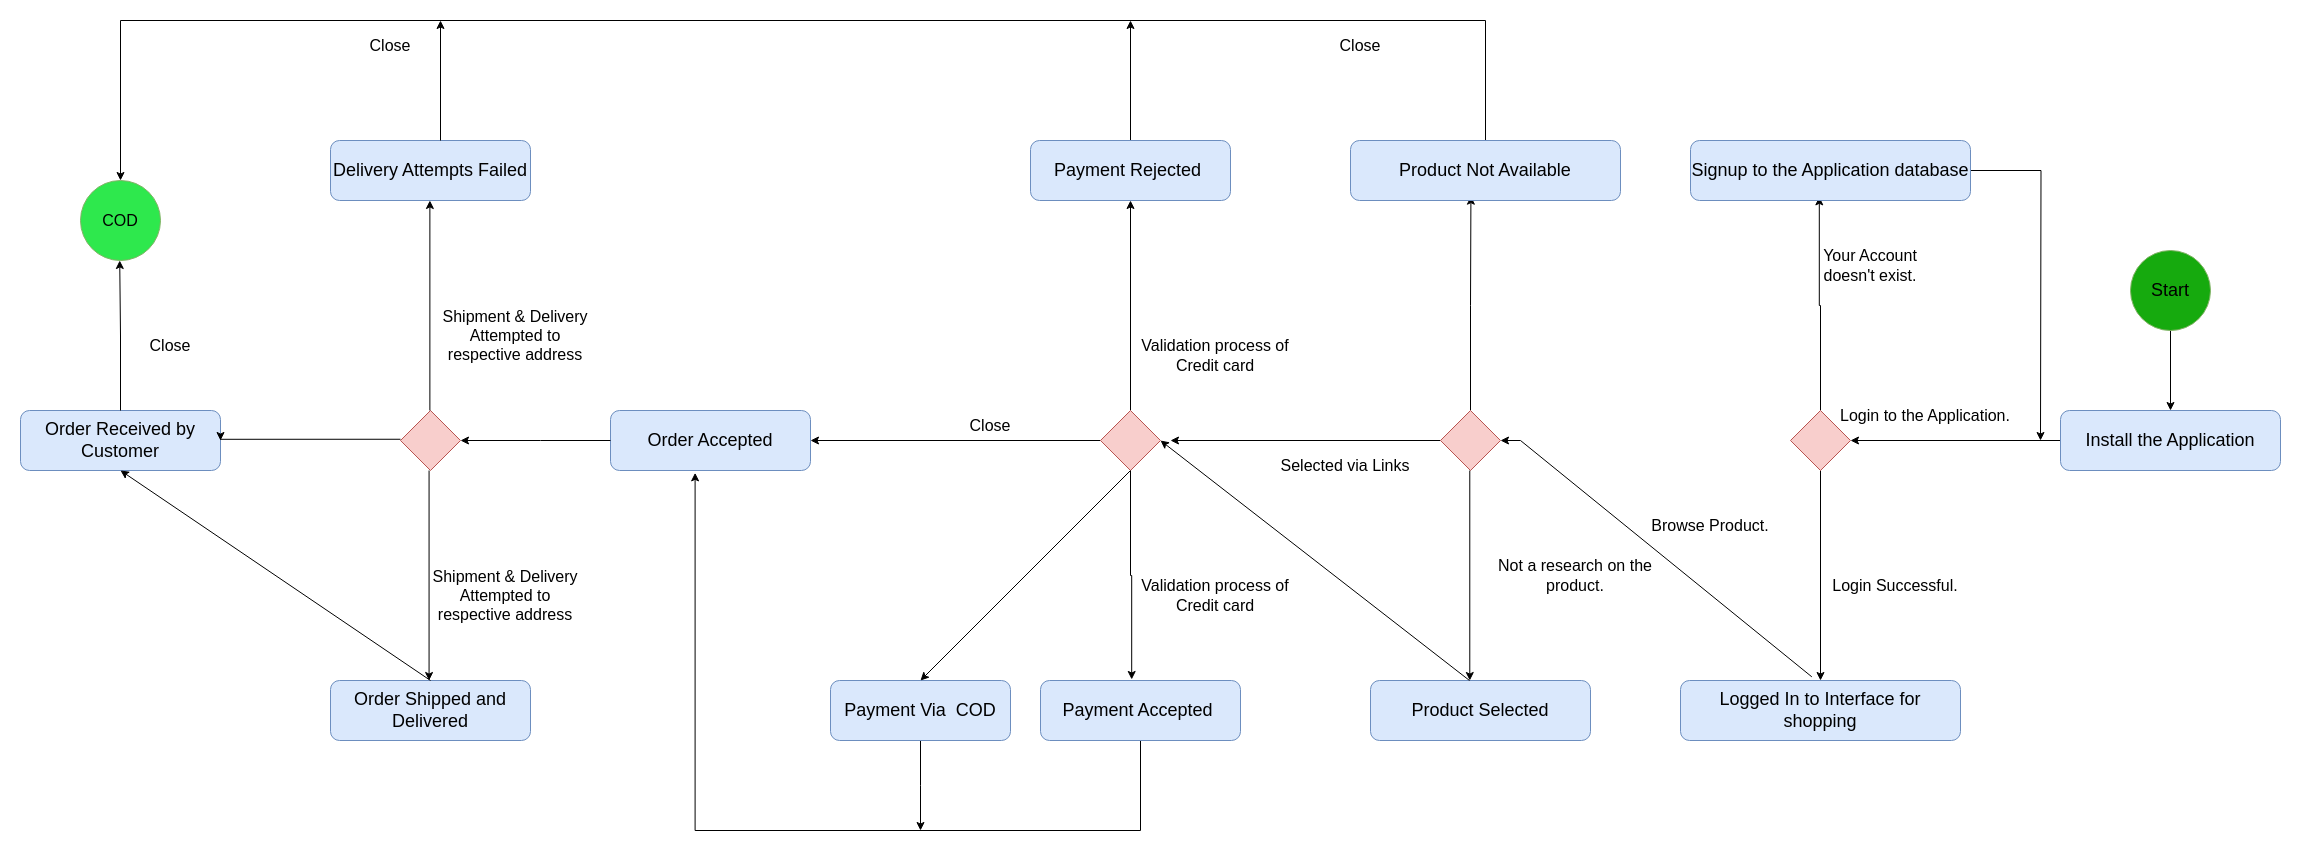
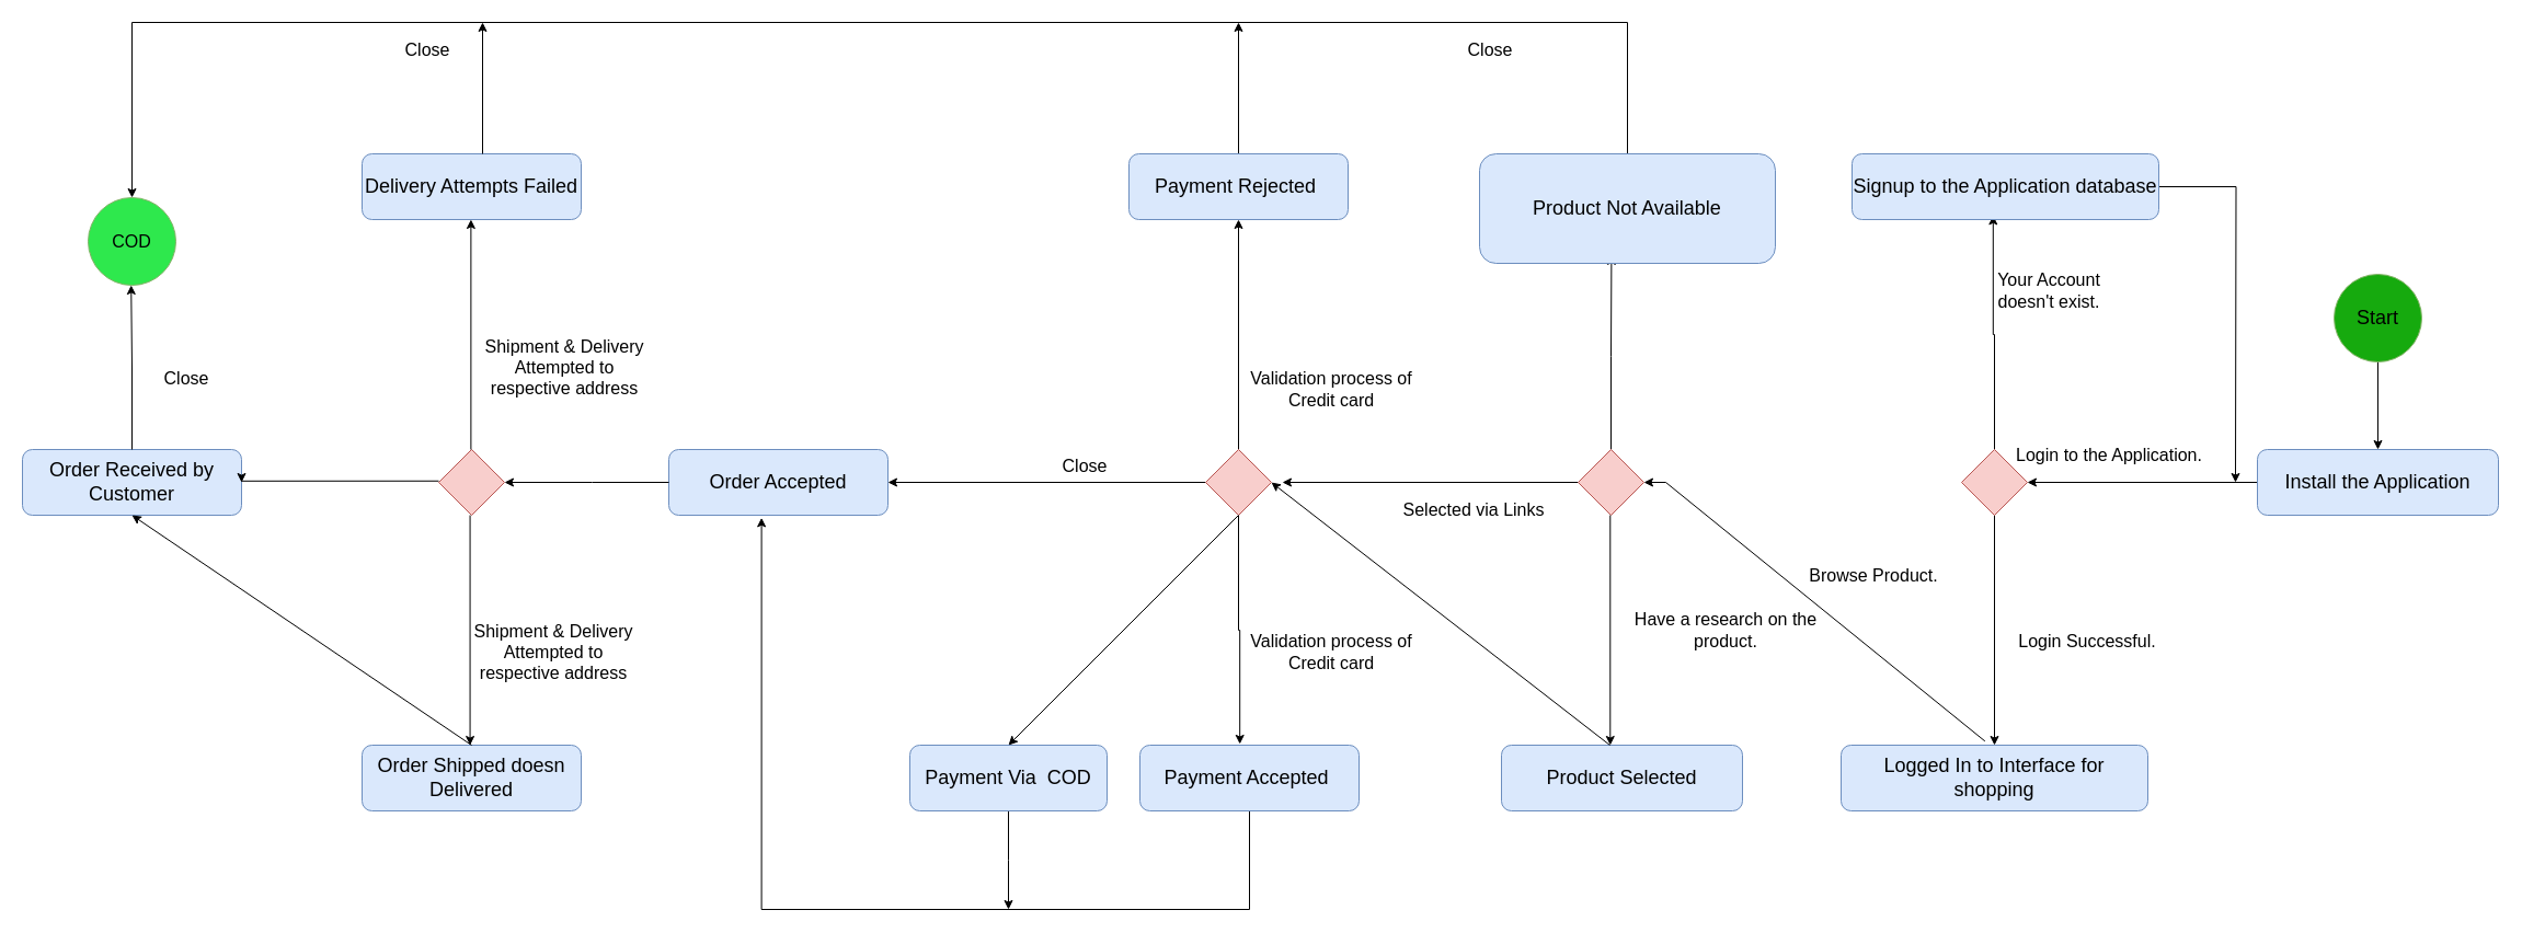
- <mxCell id="22" value="&lt;font style=&quot;font-size: 18px;&quot;&gt;Product Not Available&lt;/font&gt;" style="rounded=1;whiteSpace=wrap;html=1;fillColor=#dae8fc;strokeColor=#6c8ebf;" parent="1" vertex="1"><mxGeometry x="1350" y="140" width="270" height="60" as="geometry" /></mxCell>
+ <mxCell id="22" value="&lt;font style=&quot;font-size: 18px;&quot;&gt;Product Not Available&lt;/font&gt;" style="rounded=1;whiteSpace=wrap;html=1;fillColor=#dae8fc;strokeColor=#6c8ebf;" parent="1" vertex="1"><mxGeometry x="1350" y="140" width="270" height="100" as="geometry" /></mxCell>
- <mxCell id="24" value="&lt;font style=&quot;font-size: 16px;&quot;&gt;Not a research on the product.&lt;/font&gt;" style="text;html=1;strokeColor=none;fillColor=none;align=center;verticalAlign=middle;whiteSpace=wrap;rounded=0;" parent="1" vertex="1"><mxGeometry x="1490" y="560" width="170" height="30" as="geometry" /></mxCell>
+ <mxCell id="24" value="&lt;font style=&quot;font-size: 16px;&quot;&gt;Have a research on the product.&lt;/font&gt;" style="text;html=1;strokeColor=none;fillColor=none;align=center;verticalAlign=middle;whiteSpace=wrap;rounded=0;" parent="1" vertex="1"><mxGeometry x="1490" y="560" width="170" height="30" as="geometry" /></mxCell>
- <mxCell id="13" value="&lt;font style=&quot;font-size: 16px;&quot;&gt;Login Successful.&lt;/font&gt;" style="text;html=1;strokeColor=none;fillColor=none;align=center;verticalAlign=middle;whiteSpace=wrap;rounded=0;" parent="1" vertex="1"><mxGeometry x="1820" y="570" width="150" height="30" as="geometry" /></mxCell>
+ <mxCell id="13" value="&lt;font style=&quot;font-size: 16px;&quot;&gt;Login Successful.&lt;/font&gt;" style="text;html=1;strokeColor=none;fillColor=none;align=center;verticalAlign=middle;whiteSpace=wrap;rounded=0;" parent="1" vertex="1"><mxGeometry x="1830" y="570" width="150" height="30" as="geometry" /></mxCell>
- <mxCell id="46" value="&lt;font style=&quot;font-size: 18px;&quot;&gt;Order Shipped and Delivered&lt;/font&gt;" style="rounded=1;whiteSpace=wrap;html=1;fillColor=#dae8fc;strokeColor=#6c8ebf;" vertex="1" parent="1"><mxGeometry x="330" y="680" width="200" height="60" as="geometry" /></mxCell>
+ <mxCell id="46" value="&lt;font style=&quot;font-size: 18px;&quot;&gt;Order Shipped doesn Delivered&lt;/font&gt;" style="rounded=1;whiteSpace=wrap;html=1;fillColor=#dae8fc;strokeColor=#6c8ebf;" vertex="1" parent="1"><mxGeometry x="330" y="680" width="200" height="60" as="geometry" /></mxCell>
